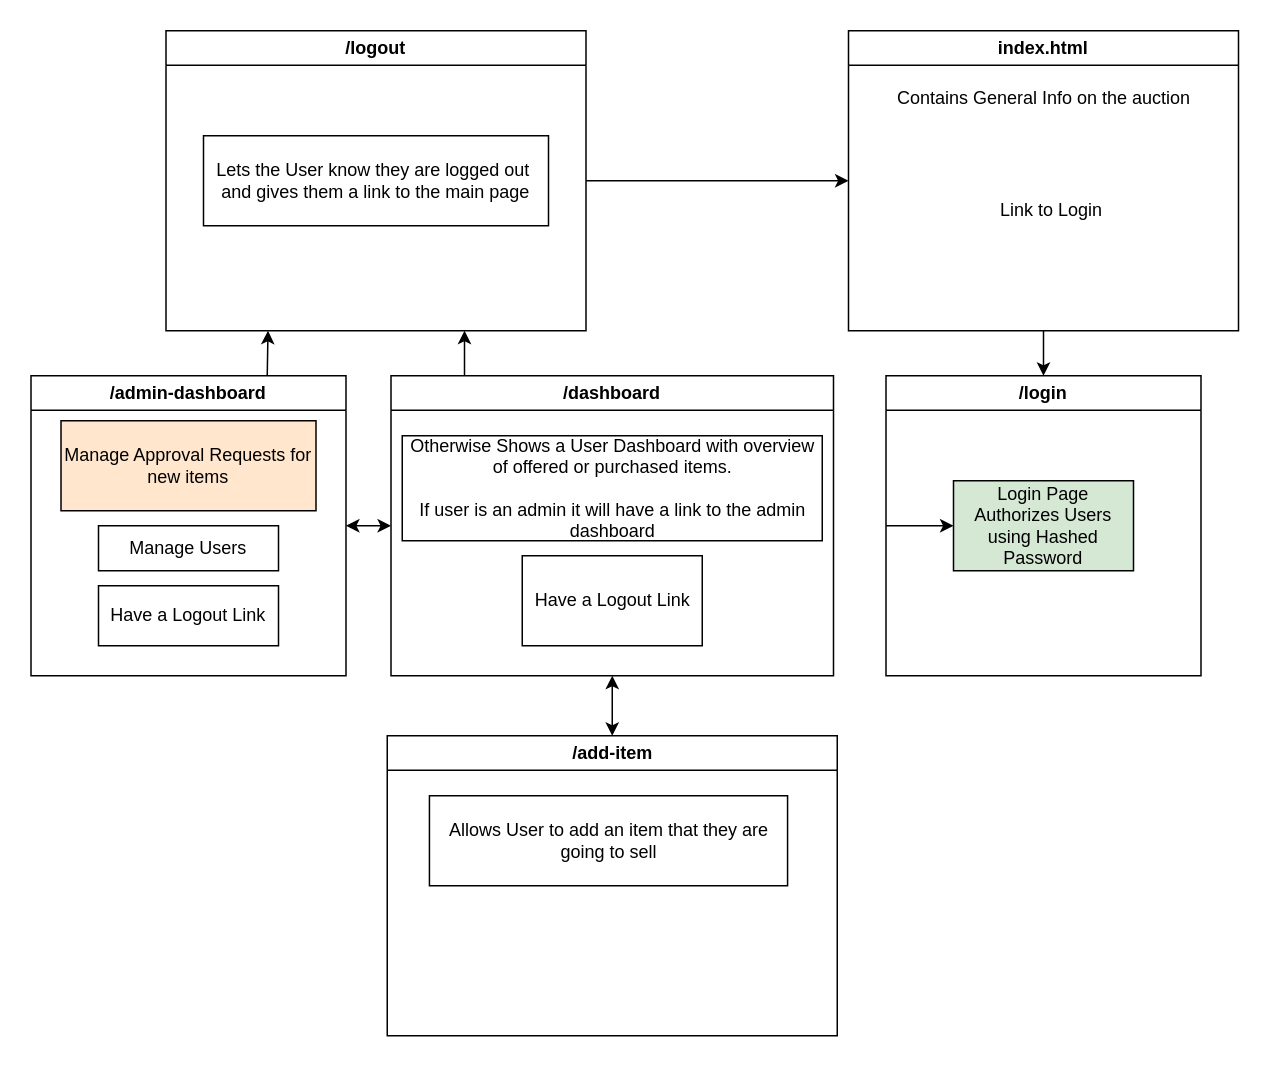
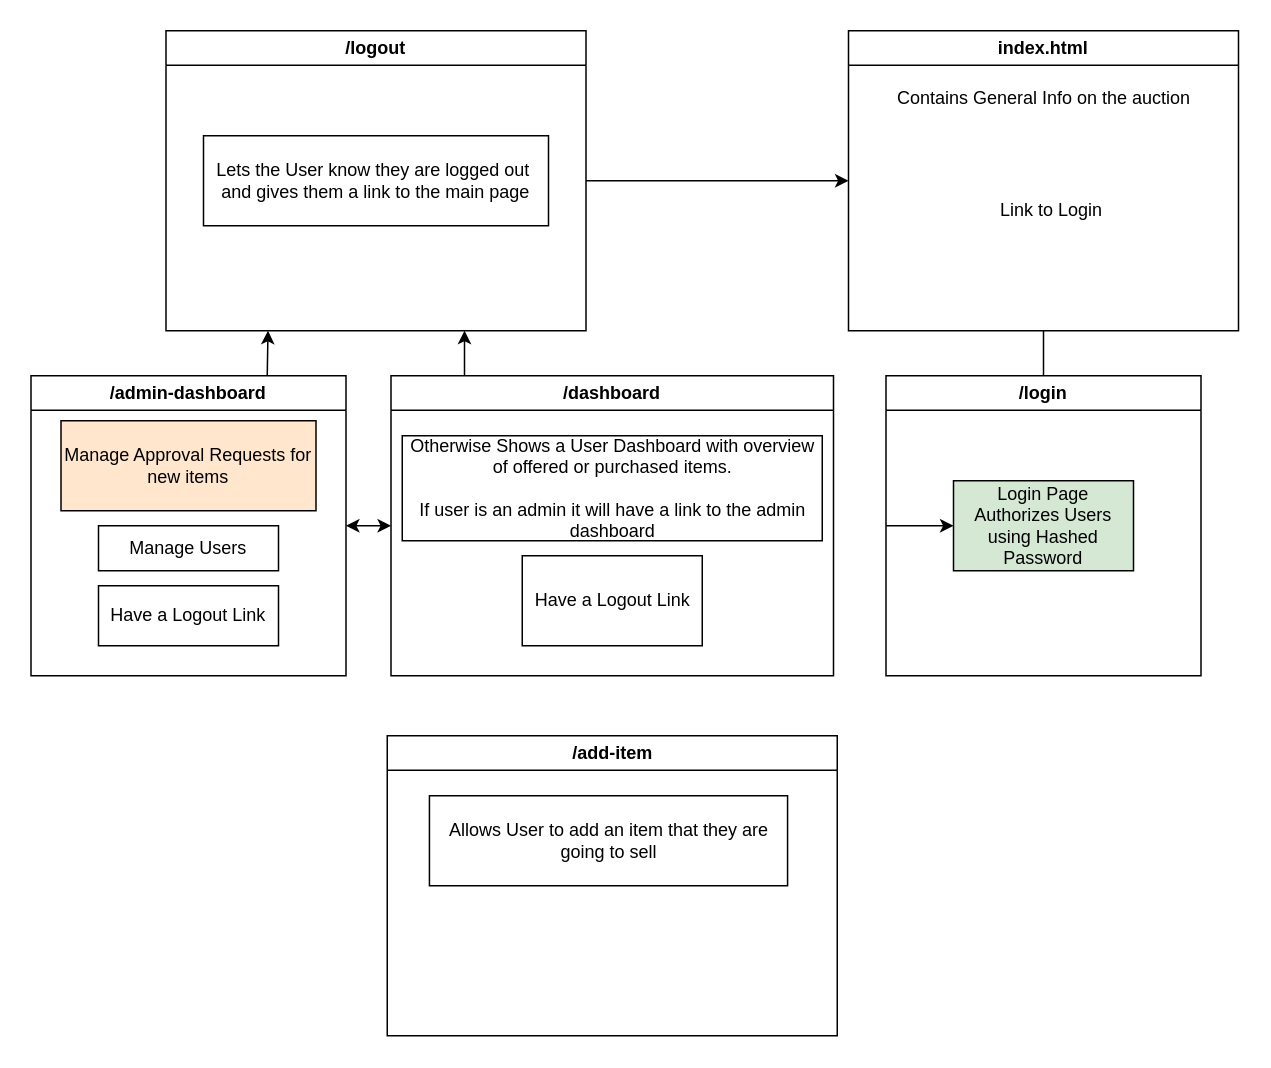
- <mxCell id="24" value="" style="endArrow=classic;html=1;rounded=0;exitX=0.5;exitY=1;exitDx=0;exitDy=0;entryX=0.5;entryY=0;entryDx=0;entryDy=0;" edge="1" parent="1" source="2" target="5"><mxGeometry width="50" height="50" relative="1" as="geometry"><mxPoint x="410" y="420" as="sourcePoint" /><mxPoint x="460" y="370" as="targetPoint" /></mxGeometry></mxCell>
+ <mxCell id="24" value="" style="endArrow=none;html=1;rounded=0;exitX=0.5;exitY=1;exitDx=0;exitDy=0;entryX=0.5;entryY=0;entryDx=0;entryDy=0;" edge="1" parent="1" source="2" target="5"><mxGeometry width="50" height="50" relative="1" as="geometry"><mxPoint x="410" y="420" as="sourcePoint" /><mxPoint x="460" y="370" as="targetPoint" /></mxGeometry></mxCell>
- <mxCell id="17" value="" style="endArrow=classic;startArrow=classic;html=1;rounded=0;entryX=0.5;entryY=1;entryDx=0;entryDy=0;exitX=0.5;exitY=0;exitDx=0;exitDy=0;" edge="1" parent="1" source="10" target="7"><mxGeometry width="50" height="50" relative="1" as="geometry"><mxPoint x="650" y="615" as="sourcePoint" /><mxPoint x="700" y="565" as="targetPoint" /></mxGeometry></mxCell>
